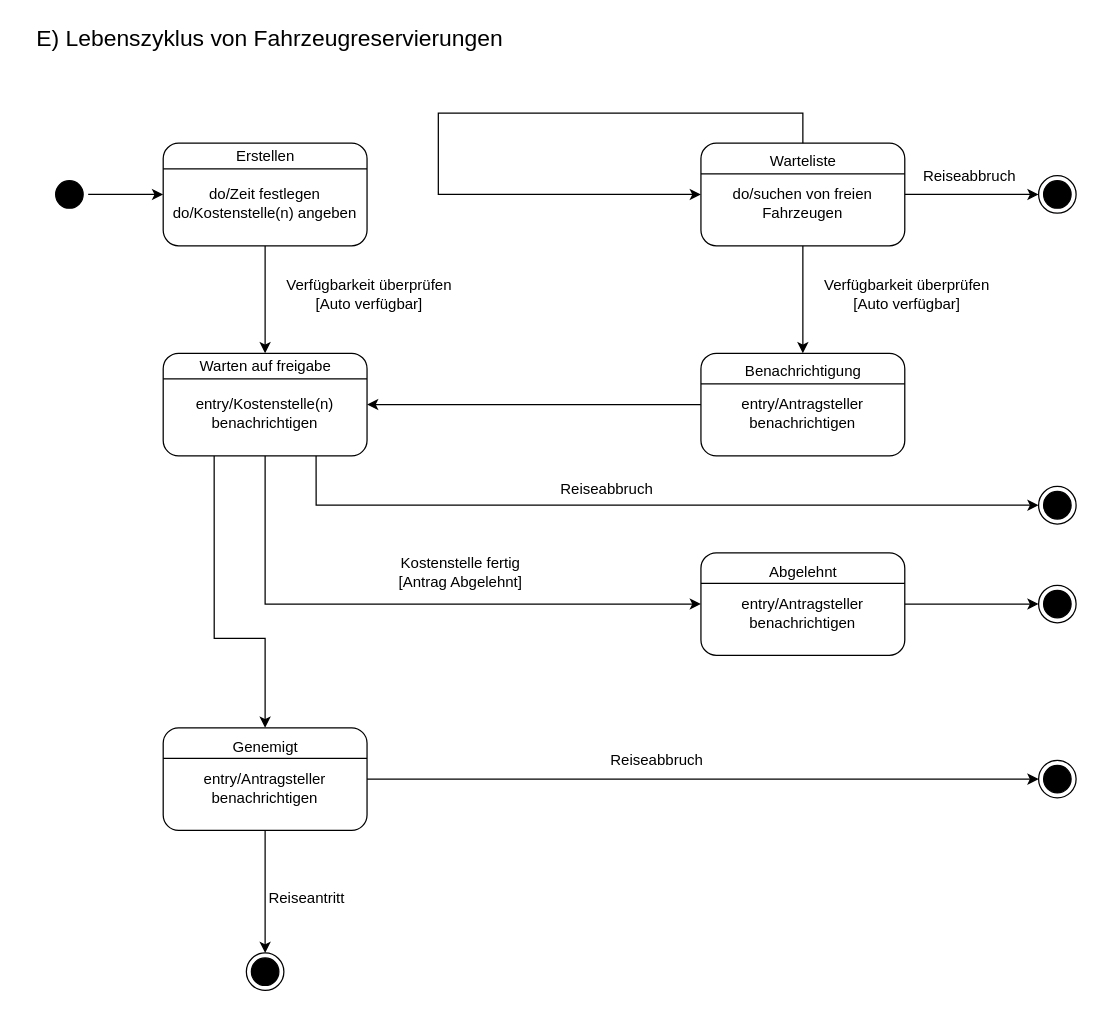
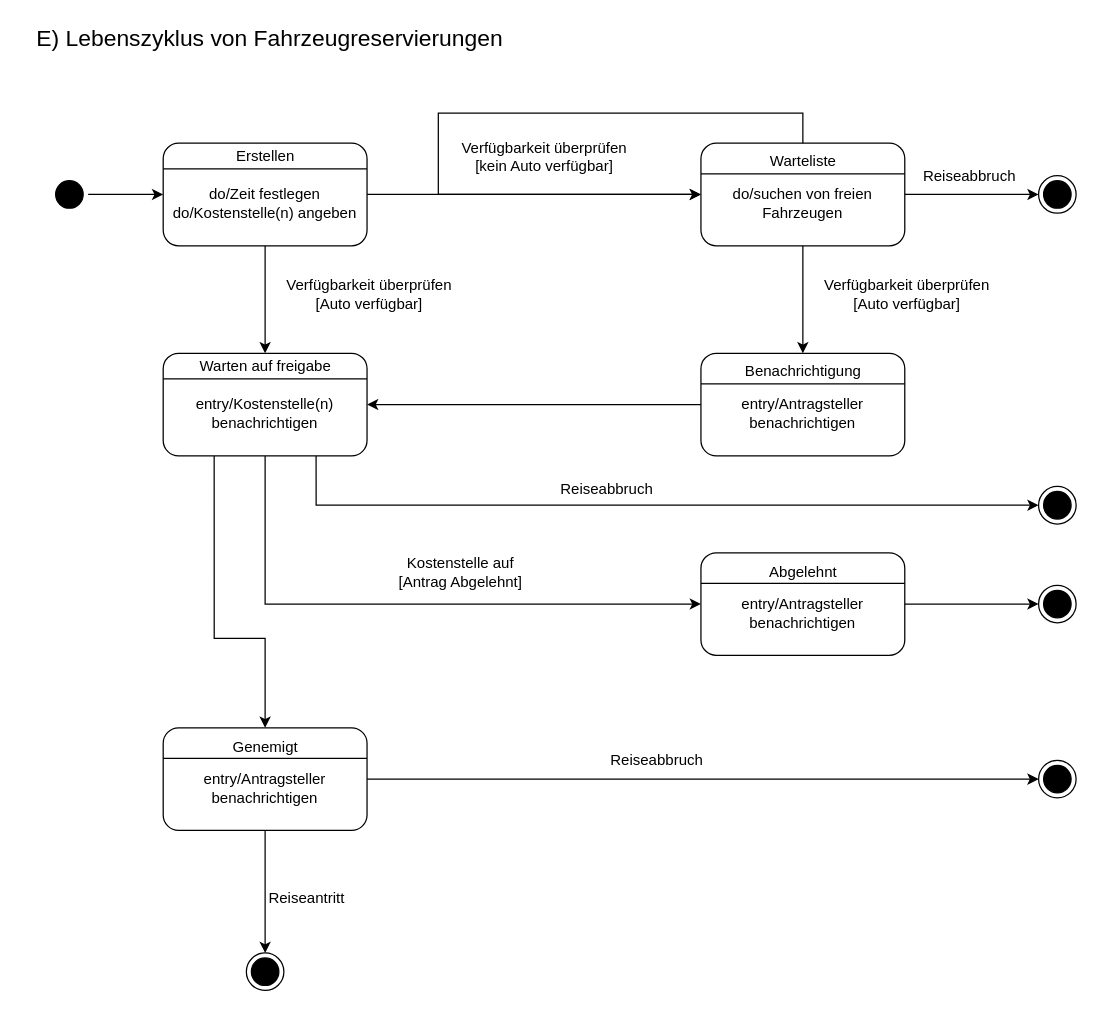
+ <mxCell id="22" value="Verfügbarkeit überprüfen [kein Auto verfügbar]" style="text;html=1;strokeColor=none;fillColor=none;align=center;verticalAlign=middle;whiteSpace=wrap;rounded=0;" vertex="1" parent="1"><mxGeometry x="360" y="98.5" width="150" height="53" as="geometry" /></mxCell>
+ <mxCell id="2" style="edgeStyle=orthogonalEdgeStyle;rounded=0;orthogonalLoop=1;jettySize=auto;html=1;" edge="1" parent="1" source="4" target="13"><mxGeometry relative="1" as="geometry" /></mxCell>
- <mxCell id="34" value="Kostenstelle fertig&lt;br&gt;[Antrag Abgelehnt]" style="text;html=1;strokeColor=none;fillColor=none;align=center;verticalAlign=middle;whiteSpace=wrap;rounded=0;" vertex="1" parent="1"><mxGeometry x="293" y="430" width="150" height="53" as="geometry" /></mxCell>
+ <mxCell id="34" value="Kostenstelle auf&lt;br&gt;[Antrag Abgelehnt]" style="text;html=1;strokeColor=none;fillColor=none;align=center;verticalAlign=middle;whiteSpace=wrap;rounded=0;" vertex="1" parent="1"><mxGeometry x="293" y="430" width="150" height="53" as="geometry" /></mxCell>
